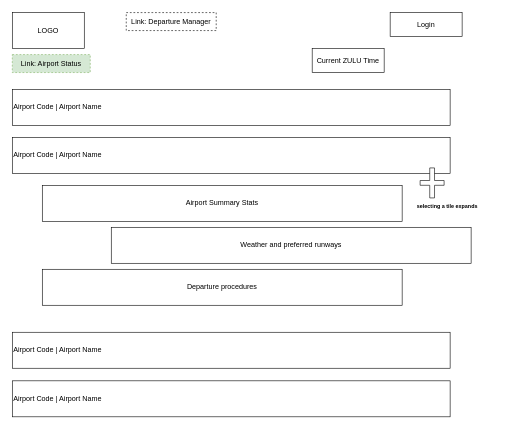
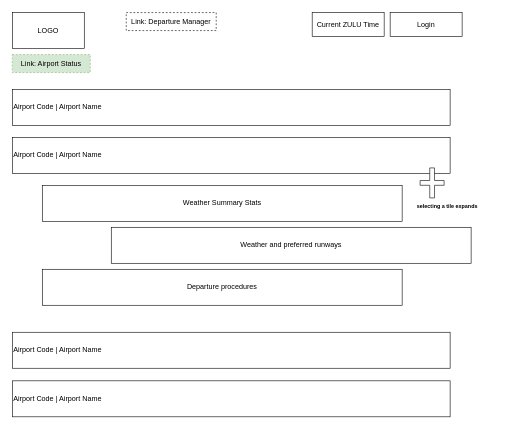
- <mxCell id="5" value="Current ZULU Time" style="rounded=0;whiteSpace=wrap;html=1;" vertex="1" parent="1"><mxGeometry x="520" y="80" width="120" height="40" as="geometry" /></mxCell>
+ <mxCell id="5" value="Current ZULU Time" style="rounded=0;whiteSpace=wrap;html=1;" vertex="1" parent="1"><mxGeometry x="520" y="20" width="120" height="40" as="geometry" /></mxCell>
- <mxCell id="8" value="Airport Summary Stats" style="rounded=0;whiteSpace=wrap;html=1;" vertex="1" parent="1"><mxGeometry x="70" y="308" width="600" height="60" as="geometry" /></mxCell>
+ <mxCell id="8" value="Weather Summary Stats" style="rounded=0;whiteSpace=wrap;html=1;" vertex="1" parent="1"><mxGeometry x="70" y="308" width="600" height="60" as="geometry" /></mxCell>
